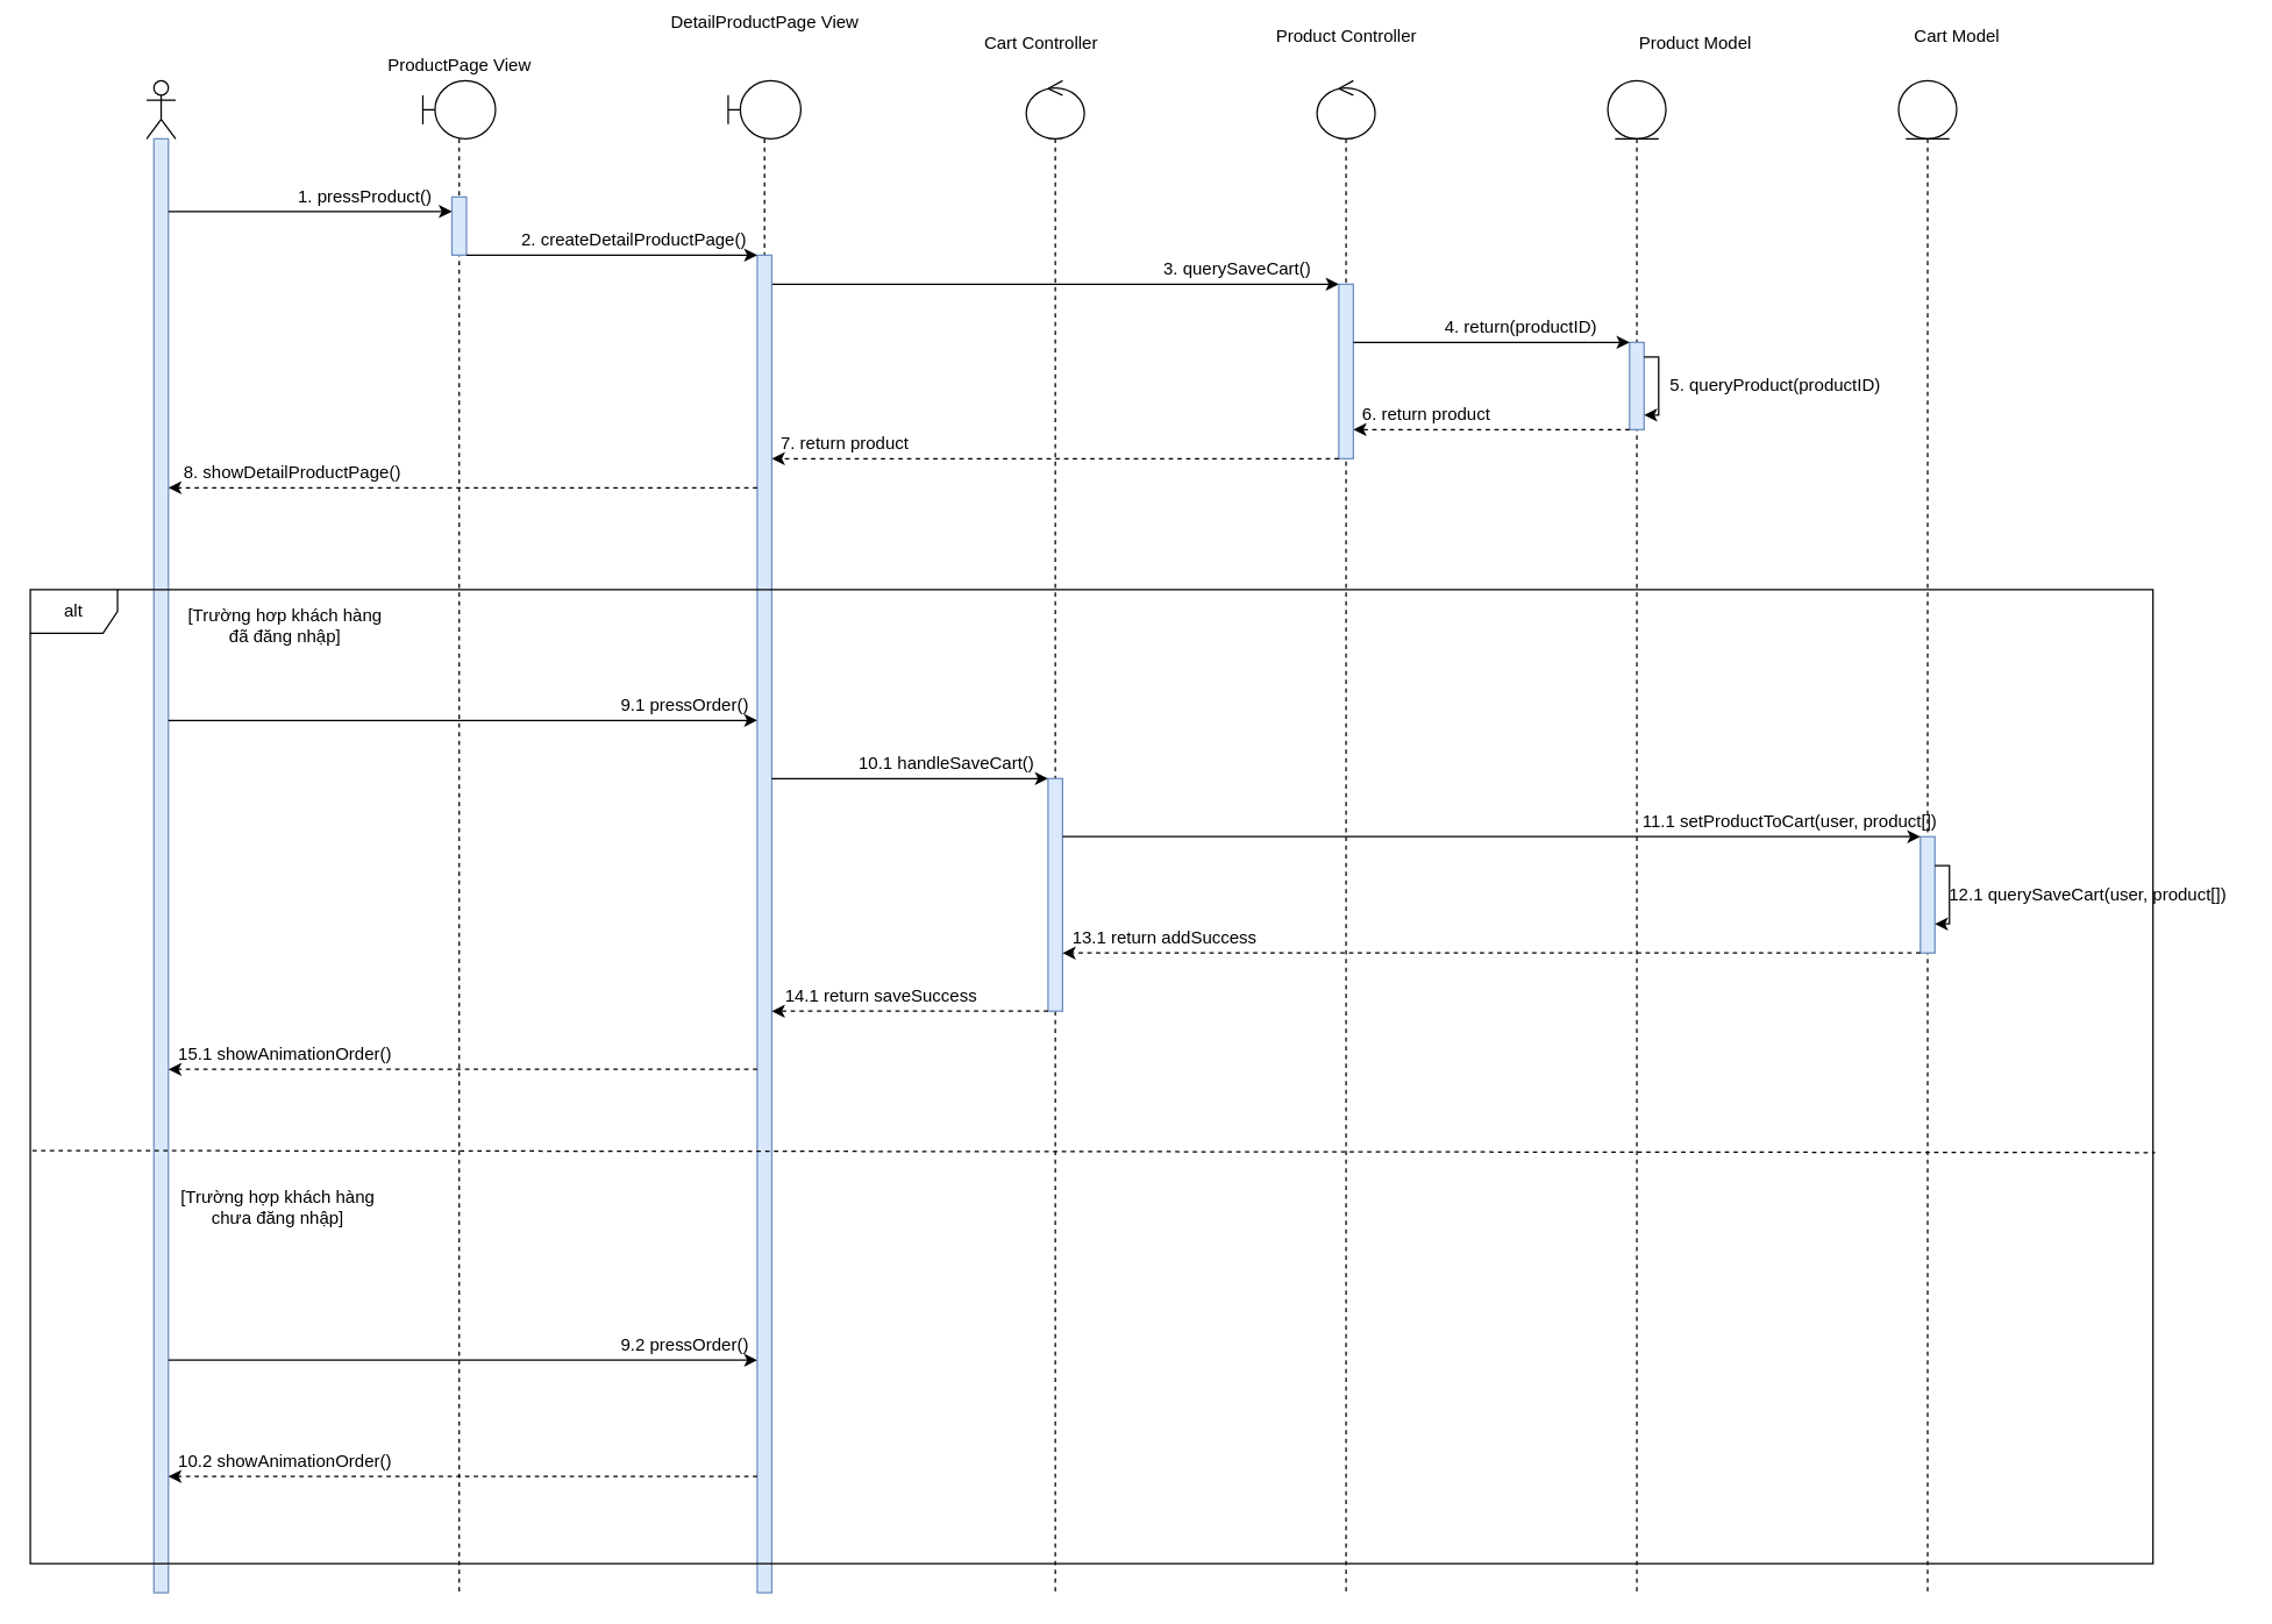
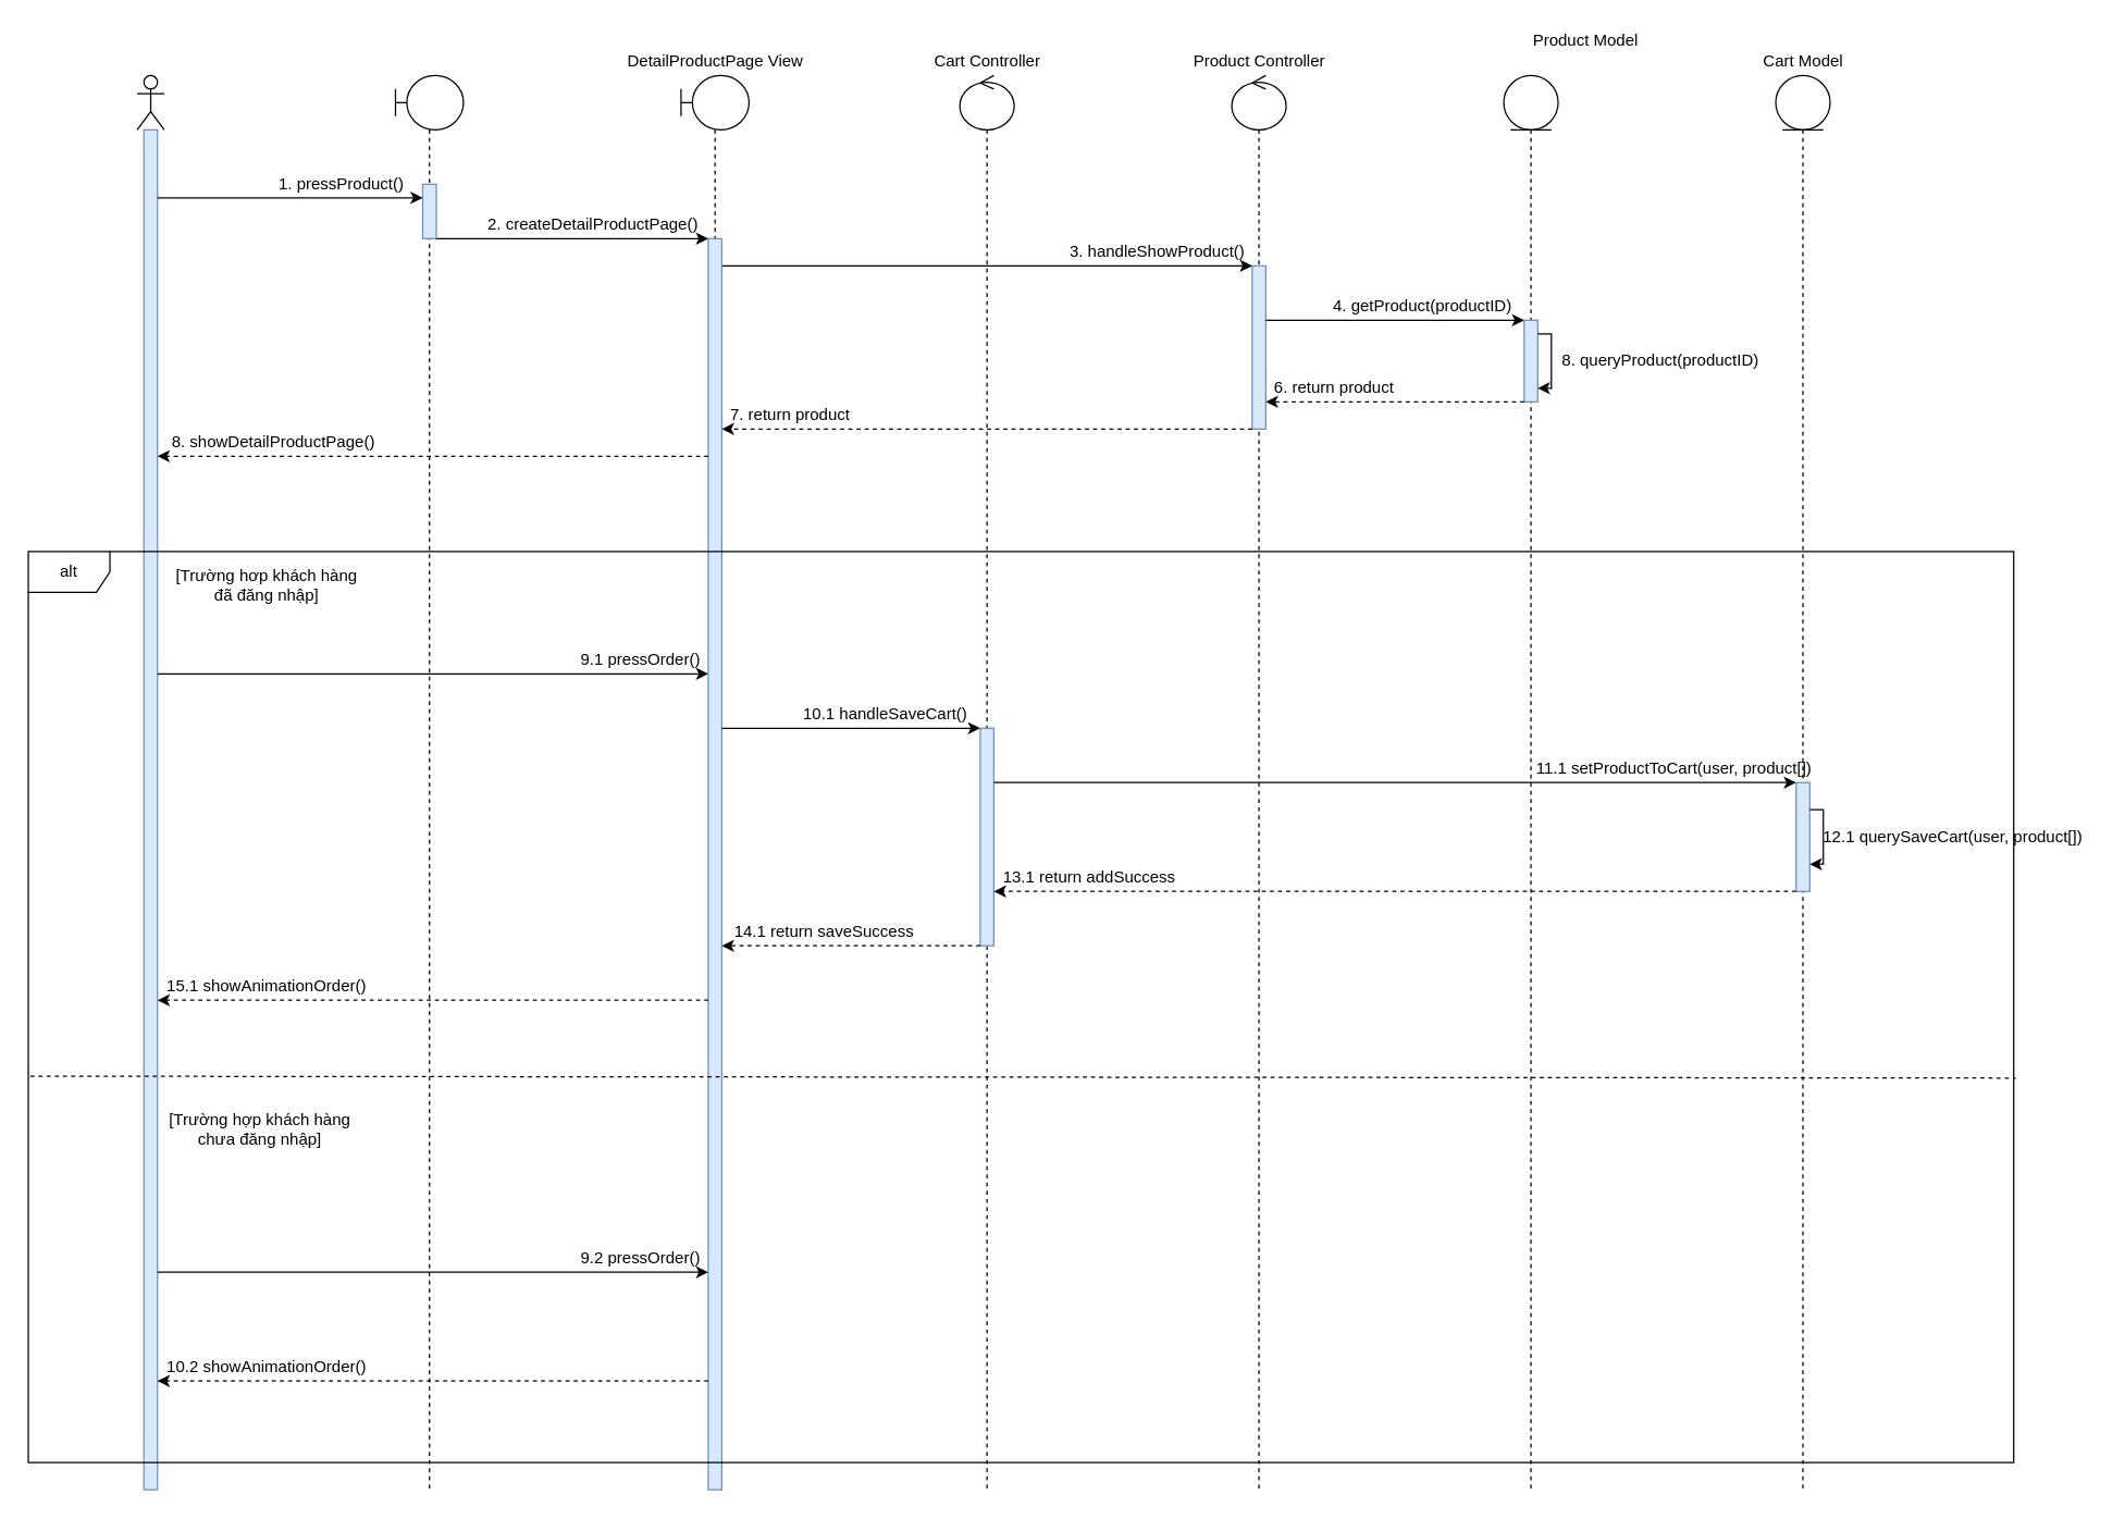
- <mxCell id="35" value="DetailProductPage View" style="text;html=1;align=center;verticalAlign=middle;resizable=0;points=[];autosize=1;strokeColor=none;fillColor=none;" parent="1" vertex="1"><mxGeometry x="455" y="5" width="140" height="20" as="geometry" /></mxCell>
+ <mxCell id="35" value="DetailProductPage View" style="text;html=1;align=center;verticalAlign=middle;resizable=0;points=[];autosize=1;strokeColor=none;fillColor=none;" parent="1" vertex="1"><mxGeometry x="455" y="35" width="140" height="20" as="geometry" /></mxCell>
- <mxCell id="22" value="Product Controller" style="text;html=1;align=center;verticalAlign=middle;resizable=0;points=[];autosize=1;strokeColor=none;fillColor=none;" parent="1" vertex="1"><mxGeometry x="870" y="15" width="110" height="20" as="geometry" /></mxCell>
+ <mxCell id="22" value="Product Controller" style="text;html=1;align=center;verticalAlign=middle;resizable=0;points=[];autosize=1;strokeColor=none;fillColor=none;" parent="1" vertex="1"><mxGeometry x="870" y="35" width="110" height="20" as="geometry" /></mxCell>
- <mxCell id="17" value="Cart Model" style="text;html=1;align=center;verticalAlign=middle;resizable=0;points=[];autosize=1;strokeColor=none;fillColor=none;" parent="1" vertex="1"><mxGeometry x="1310" y="15" width="70" height="20" as="geometry" /></mxCell>
+ <mxCell id="17" value="Cart Model" style="text;html=1;align=center;verticalAlign=middle;resizable=0;points=[];autosize=1;strokeColor=none;fillColor=none;" parent="1" vertex="1"><mxGeometry x="1290" y="35" width="70" height="20" as="geometry" /></mxCell>
- <mxCell id="9" value="Cart Controller" style="text;html=1;align=center;verticalAlign=middle;resizable=0;points=[];autosize=1;strokeColor=none;fillColor=none;" parent="1" vertex="1"><mxGeometry x="670" y="20" width="90" height="20" as="geometry" /></mxCell>
+ <mxCell id="9" value="Cart Controller" style="text;html=1;align=center;verticalAlign=middle;resizable=0;points=[];autosize=1;strokeColor=none;fillColor=none;" parent="1" vertex="1"><mxGeometry x="680" y="35" width="90" height="20" as="geometry" /></mxCell>
- <mxCell id="8" value="ProductPage View" style="text;html=1;align=center;verticalAlign=middle;resizable=0;points=[];autosize=1;strokeColor=none;fillColor=none;" parent="1" vertex="1"><mxGeometry x="260" y="35" width="110" height="20" as="geometry" /></mxCell>
- <mxCell id="24" value="3. querySaveCart()" style="text;html=1;align=center;verticalAlign=middle;resizable=0;points=[];autosize=1;strokeColor=none;fillColor=none;" parent="1" vertex="1"><mxGeometry x="780" y="175" width="140" height="20" as="geometry" /></mxCell>
+ <mxCell id="24" value="3. handleShowProduct()" style="text;html=1;align=center;verticalAlign=middle;resizable=0;points=[];autosize=1;strokeColor=none;fillColor=none;" parent="1" vertex="1"><mxGeometry x="780" y="175" width="140" height="20" as="geometry" /></mxCell>
- <mxCell id="26" value="4. return(&lt;span style=&quot;text-align: left&quot;&gt;productID&lt;/span&gt;)" style="text;html=1;align=center;verticalAlign=middle;resizable=0;points=[];autosize=1;strokeColor=none;fillColor=none;" parent="1" vertex="1"><mxGeometry x="970" y="215" width="150" height="20" as="geometry" /></mxCell>
+ <mxCell id="26" value="4. getProduct(&lt;span style=&quot;text-align: left&quot;&gt;productID&lt;/span&gt;)" style="text;html=1;align=center;verticalAlign=middle;resizable=0;points=[];autosize=1;strokeColor=none;fillColor=none;" parent="1" vertex="1"><mxGeometry x="970" y="215" width="150" height="20" as="geometry" /></mxCell>
- <mxCell id="27" value="5. queryProduct(productID)" style="text;html=1;align=center;verticalAlign=middle;resizable=0;points=[];autosize=1;strokeColor=none;fillColor=none;" parent="1" vertex="1"><mxGeometry x="1140" y="255" width="160" height="20" as="geometry" /></mxCell>
+ <mxCell id="27" value="8. queryProduct(productID)" style="text;html=1;align=center;verticalAlign=middle;resizable=0;points=[];autosize=1;strokeColor=none;fillColor=none;" parent="1" vertex="1"><mxGeometry x="1140" y="255" width="160" height="20" as="geometry" /></mxCell>
